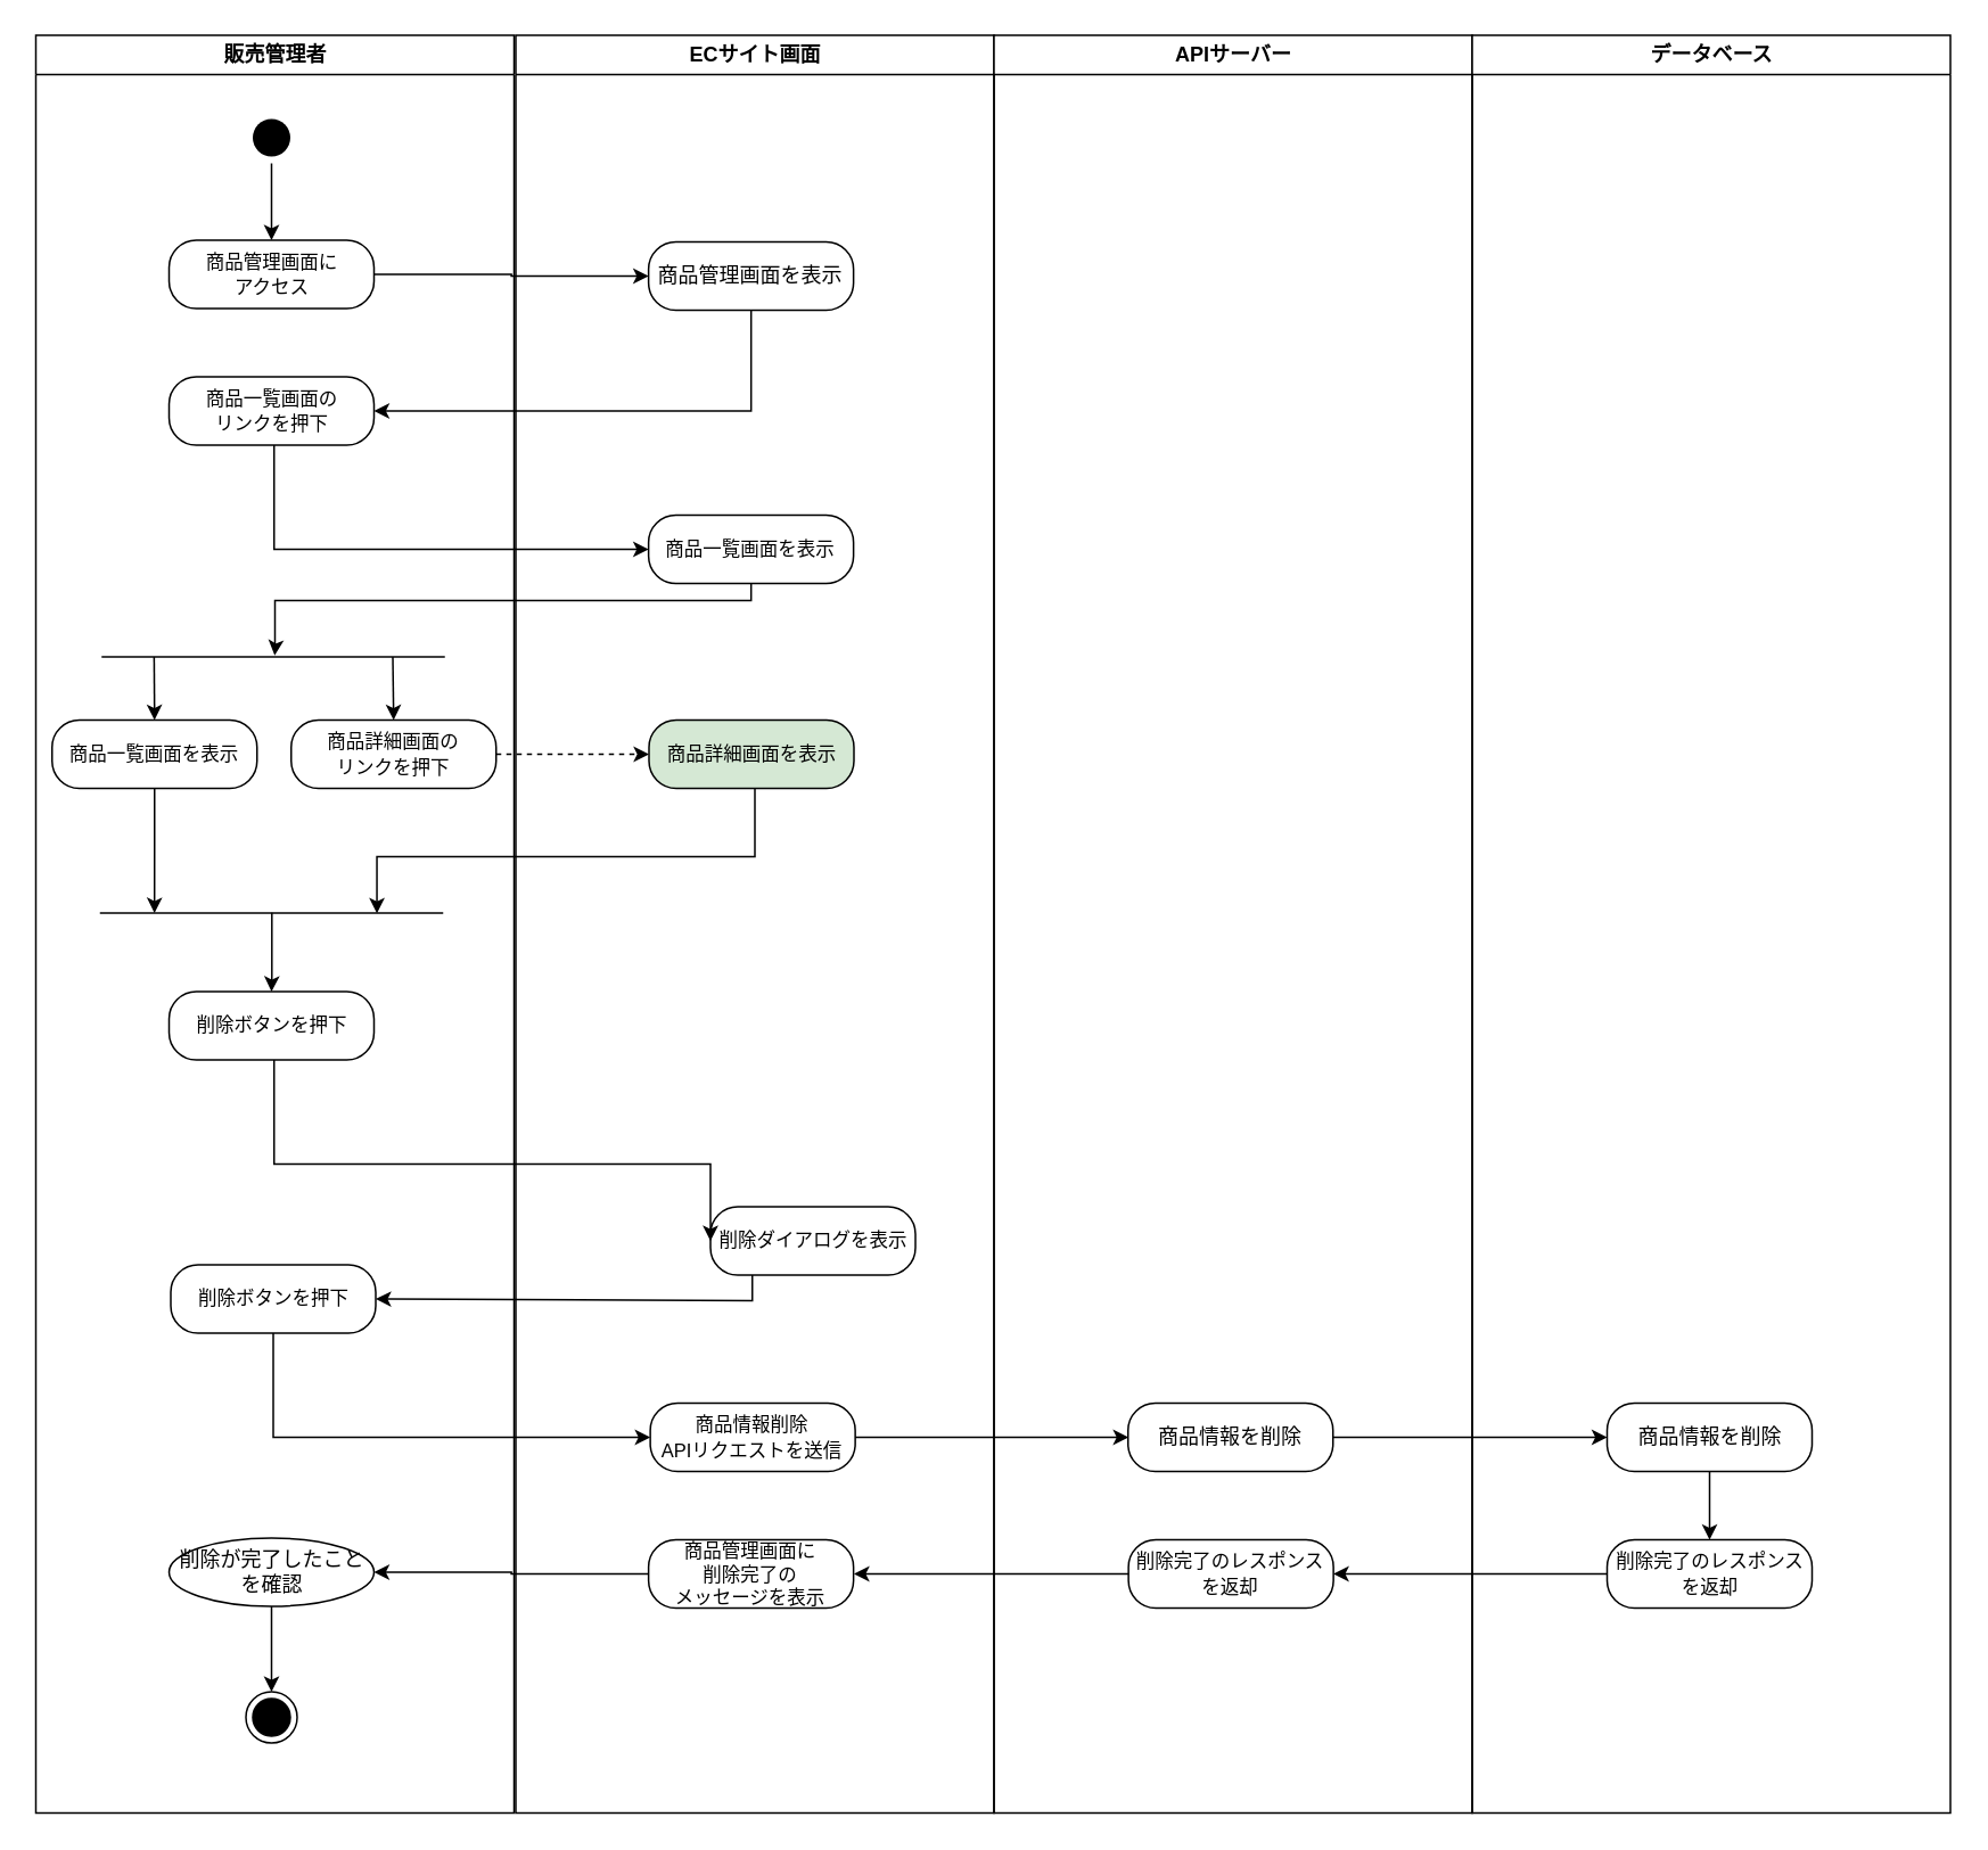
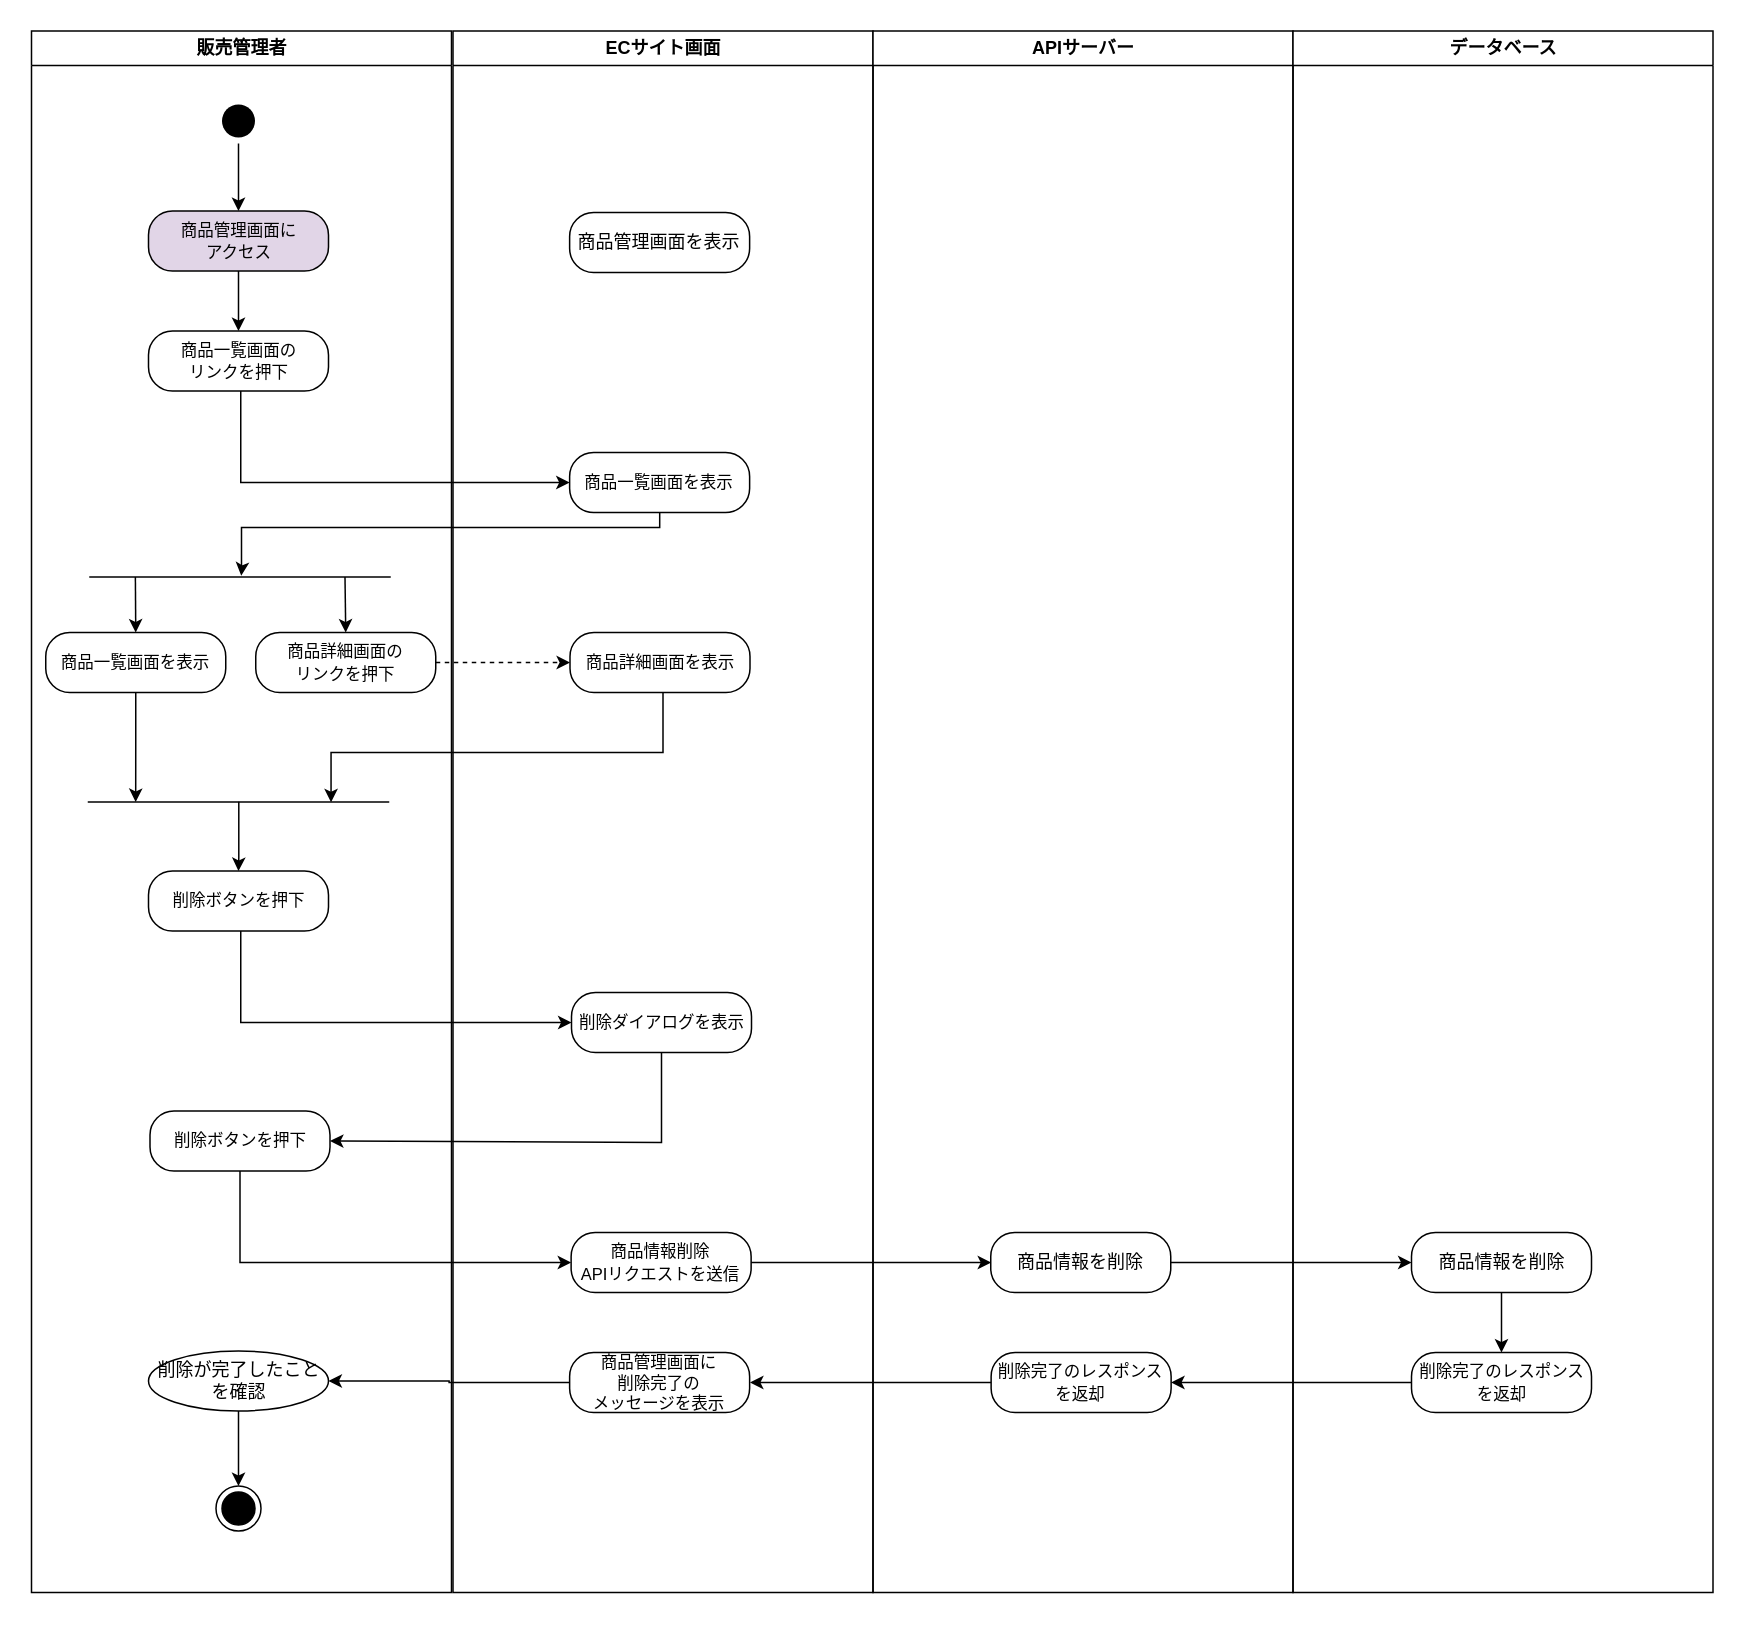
- <mxCell id="5" value="&lt;font style=&quot;font-size: 11px;&quot;&gt;商品管理画面に&lt;/font&gt;&lt;div&gt;&lt;font style=&quot;font-size: 11px;&quot;&gt;アクセス&lt;/font&gt;&lt;/div&gt;" style="rounded=1;whiteSpace=wrap;html=1;arcSize=40;" vertex="1" parent="2"><mxGeometry x="78" y="120" width="120" height="40" as="geometry" /></mxCell>
+ <mxCell id="5" value="&lt;font style=&quot;font-size: 11px;&quot;&gt;商品管理画面に&lt;/font&gt;&lt;div&gt;&lt;font style=&quot;font-size: 11px;&quot;&gt;アクセス&lt;/font&gt;&lt;/div&gt;" style="rounded=1;whiteSpace=wrap;html=1;arcSize=40;fillColor=#e1d5e7;" vertex="1" parent="2"><mxGeometry x="78" y="120" width="120" height="40" as="geometry" /></mxCell>
- <mxCell id="34" style="edgeStyle=orthogonalEdgeStyle;rounded=0;orthogonalLoop=1;jettySize=auto;html=1;entryX=0;entryY=0.5;entryDx=0;entryDy=0;" edge="1" parent="1" source="5" target="21"><mxGeometry relative="1" as="geometry" /></mxCell>
+ <mxCell id="34" style="edgeStyle=orthogonalEdgeStyle;rounded=0;orthogonalLoop=1;jettySize=auto;html=1;" edge="1" parent="1" source="5" target="6"><mxGeometry relative="1" as="geometry" /></mxCell>
- <mxCell id="43" style="edgeStyle=orthogonalEdgeStyle;rounded=0;orthogonalLoop=1;jettySize=auto;html=1;entryX=1;entryY=0.5;entryDx=0;entryDy=0;" edge="1" parent="1" source="21" target="6"><mxGeometry relative="1" as="geometry"><Array as="points"><mxPoint x="439" y="240" /></Array></mxGeometry></mxCell>
- <mxCell id="25" value="&lt;span style=&quot;font-size: 11px;&quot;&gt;商品詳細画面を表示&lt;/span&gt;" style="rounded=1;whiteSpace=wrap;html=1;arcSize=40;fillColor=#d5e8d4;" vertex="1" parent="20"><mxGeometry x="78" y="401" width="120" height="40" as="geometry" /></mxCell>
+ <mxCell id="25" value="&lt;span style=&quot;font-size: 11px;&quot;&gt;商品詳細画面を表示&lt;/span&gt;" style="rounded=1;whiteSpace=wrap;html=1;arcSize=40;" vertex="1" parent="20"><mxGeometry x="78" y="401" width="120" height="40" as="geometry" /></mxCell>
- <mxCell id="24" value="&lt;span style=&quot;font-size: 11px;&quot;&gt;削除ダイアログを表示&lt;/span&gt;" style="rounded=1;whiteSpace=wrap;html=1;arcSize=40;" vertex="1" parent="20"><mxGeometry x="114" y="686" width="120" height="40" as="geometry" /></mxCell>
+ <mxCell id="24" value="&lt;span style=&quot;font-size: 11px;&quot;&gt;削除ダイアログを表示&lt;/span&gt;" style="rounded=1;whiteSpace=wrap;html=1;arcSize=40;" vertex="1" parent="20"><mxGeometry x="79" y="641" width="120" height="40" as="geometry" /></mxCell>
